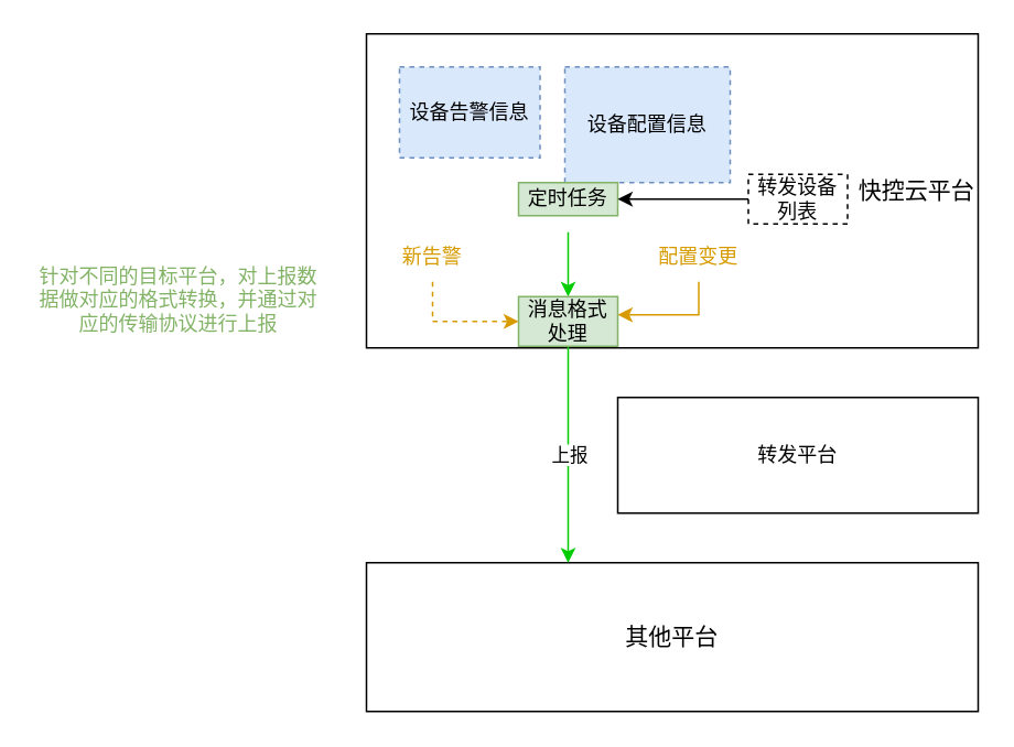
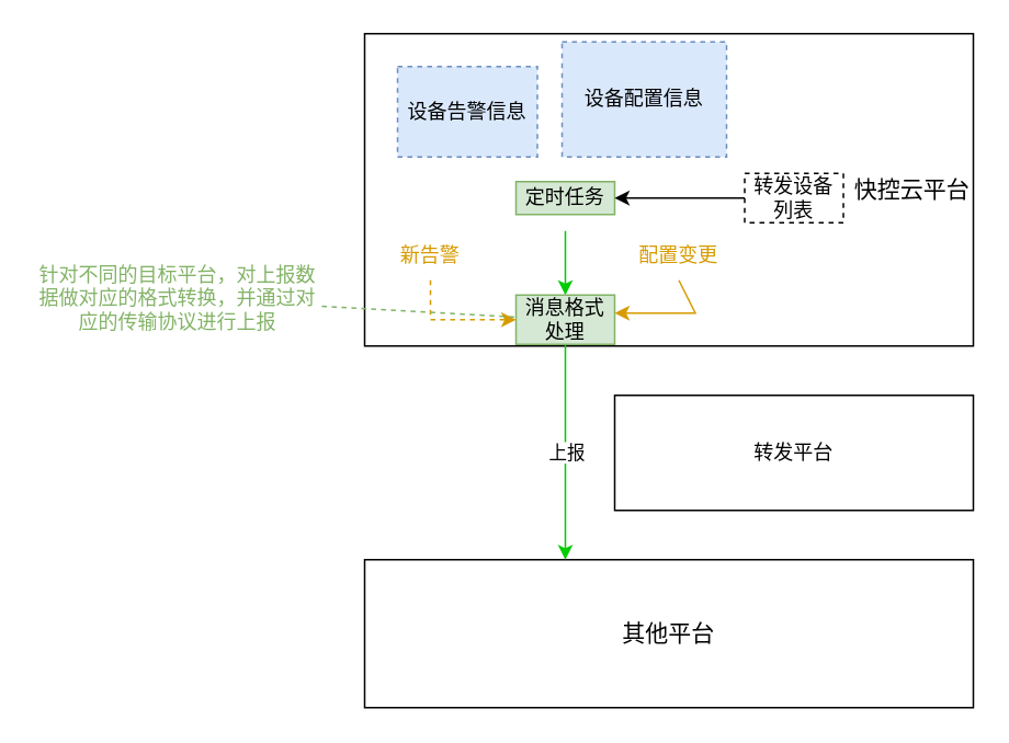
- <mxCell id="7" value="设备配置信息" style="text;html=1;strokeColor=#6c8ebf;fillColor=#dae8fc;align=center;verticalAlign=middle;whiteSpace=wrap;rounded=0;dashed=1;" parent="1" vertex="1"><mxGeometry x="341" y="40" width="100" height="70" as="geometry" /></mxCell>
+ <mxCell id="7" value="设备配置信息" style="text;html=1;strokeColor=#6c8ebf;fillColor=#dae8fc;align=center;verticalAlign=middle;whiteSpace=wrap;rounded=0;dashed=1;" parent="1" vertex="1"><mxGeometry x="341" y="25" width="100" height="70" as="geometry" /></mxCell>
- <mxCell id="19" value="配置变更" style="text;html=1;strokeColor=none;fillColor=none;align=center;verticalAlign=middle;whiteSpace=wrap;rounded=0;fontColor=#D79B00;" parent="1" vertex="1"><mxGeometry x="392" y="140" width="60" height="30" as="geometry" /></mxCell>
+ <mxCell id="19" value="配置变更" style="text;html=1;strokeColor=none;fillColor=none;align=center;verticalAlign=middle;whiteSpace=wrap;rounded=0;fontColor=#D79B00;" parent="1" vertex="1"><mxGeometry x="382" y="140" width="60" height="30" as="geometry" /></mxCell>
+ <mxCell id="13" value="" style="endArrow=none;dashed=1;html=1;rounded=0;strokeColor=#82B366;fontSize=12;fontColor=#82B366;" parent="1" source="12" target="9" edge="1"><mxGeometry width="50" height="50" relative="1" as="geometry"><mxPoint x="181" y="260" as="sourcePoint" /><mxPoint x="231" y="210" as="targetPoint" /></mxGeometry></mxCell>
